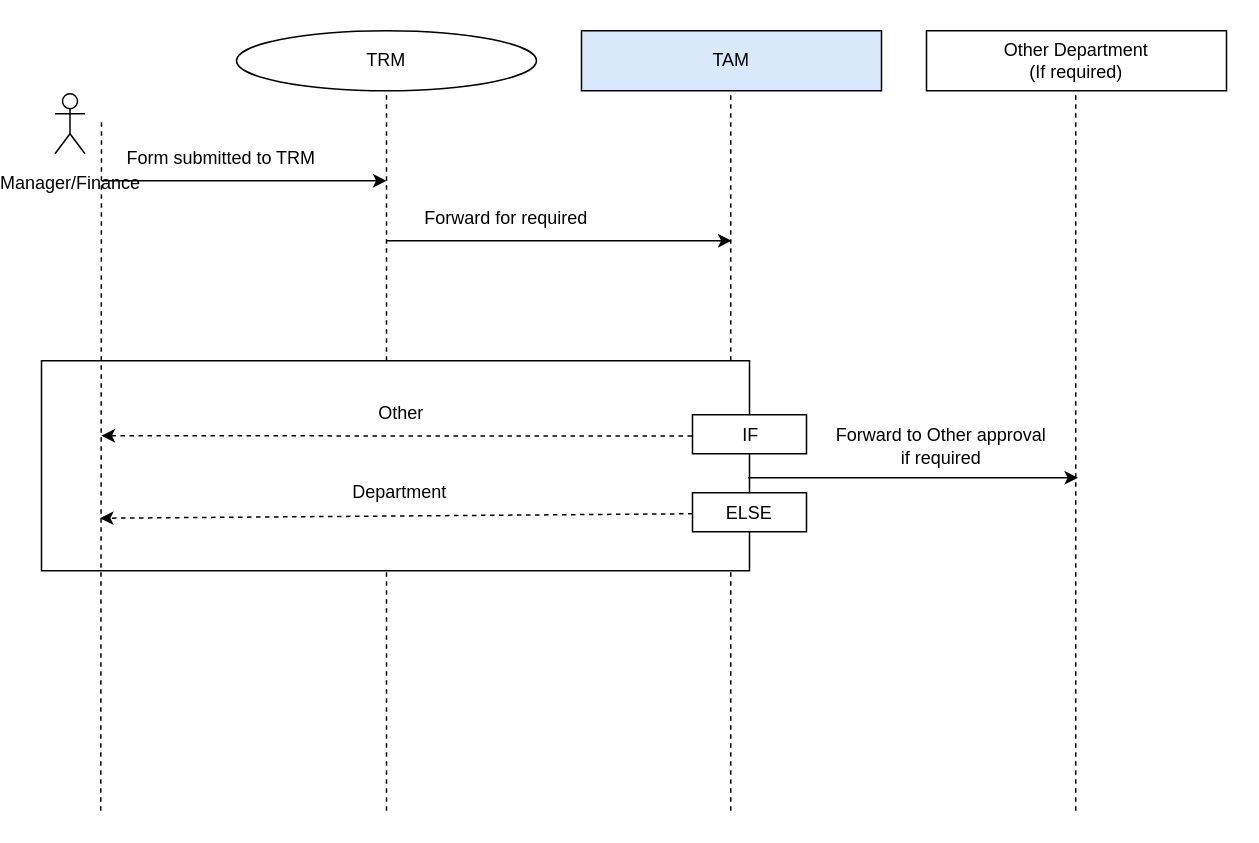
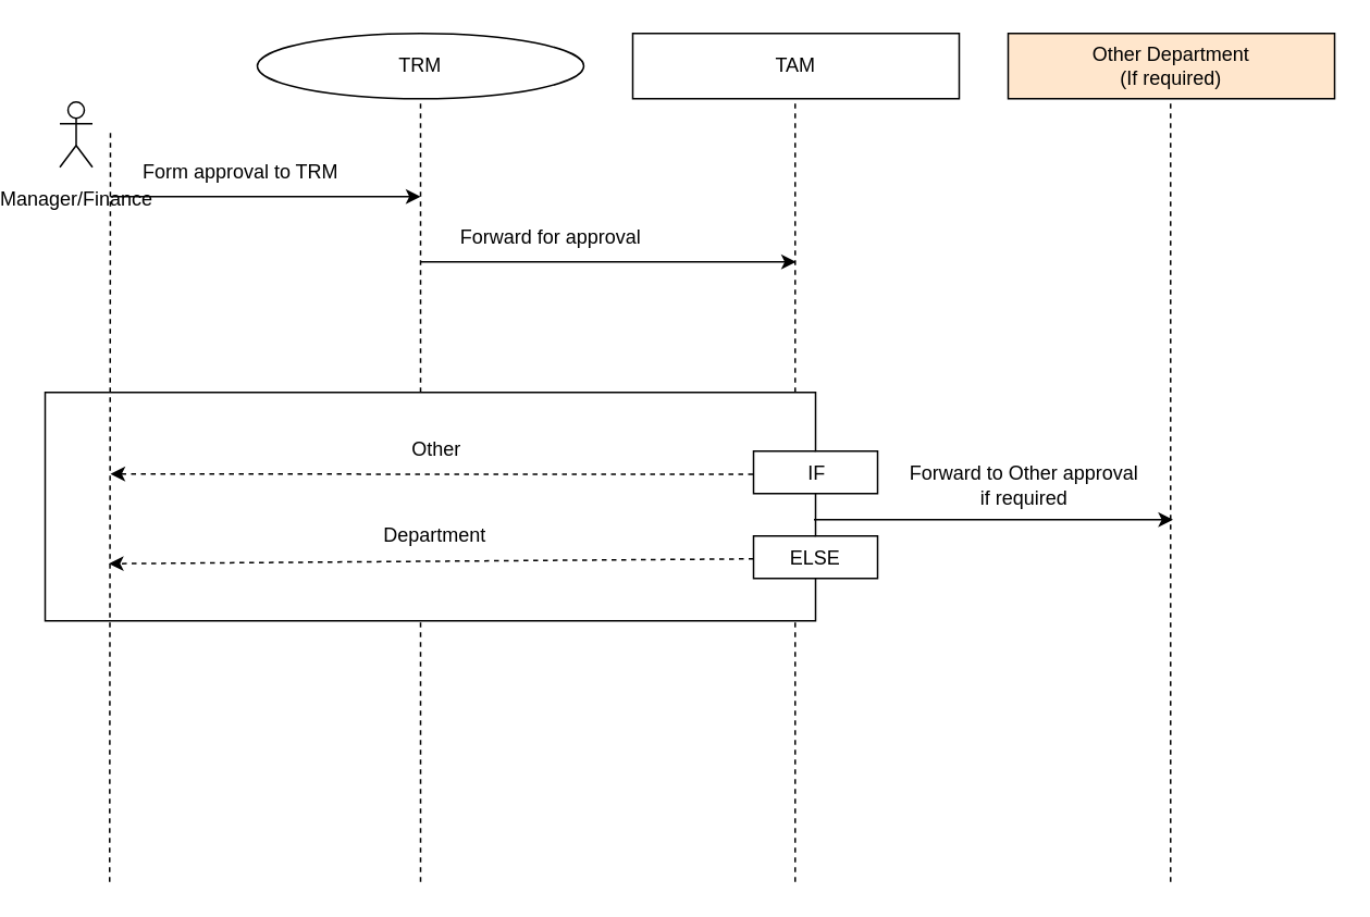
- <mxCell id="3" value="TAM" style="rounded=0;whiteSpace=wrap;html=1;fillColor=#dae8fc;" vertex="1" parent="1"><mxGeometry x="380" y="20" width="200" height="40" as="geometry" /></mxCell>
+ <mxCell id="3" value="TAM" style="rounded=0;whiteSpace=wrap;html=1;" vertex="1" parent="1"><mxGeometry x="380" y="20" width="200" height="40" as="geometry" /></mxCell>
- <mxCell id="4" value="Other Department&lt;br&gt;(If required)" style="rounded=0;whiteSpace=wrap;html=1;" vertex="1" parent="1"><mxGeometry x="610" y="20" width="200" height="40" as="geometry" /></mxCell>
+ <mxCell id="4" value="Other Department&lt;br&gt;(If required)" style="rounded=0;whiteSpace=wrap;html=1;fillColor=#ffe6cc;" vertex="1" parent="1"><mxGeometry x="610" y="20" width="200" height="40" as="geometry" /></mxCell>
- <mxCell id="10" value="Form submitted to TRM" style="text;html=1;strokeColor=none;fillColor=none;align=center;verticalAlign=middle;whiteSpace=wrap;rounded=0;" vertex="1" parent="1"><mxGeometry x="60" y="90" width="160" height="30" as="geometry" /></mxCell>
+ <mxCell id="10" value="Form approval to TRM" style="text;html=1;strokeColor=none;fillColor=none;align=center;verticalAlign=middle;whiteSpace=wrap;rounded=0;" vertex="1" parent="1"><mxGeometry x="60" y="90" width="160" height="30" as="geometry" /></mxCell>
- <mxCell id="12" value="Forward for required" style="text;html=1;strokeColor=none;fillColor=none;align=center;verticalAlign=middle;whiteSpace=wrap;rounded=0;" vertex="1" parent="1"><mxGeometry x="250" y="130" width="160" height="30" as="geometry" /></mxCell>
+ <mxCell id="12" value="Forward for approval" style="text;html=1;strokeColor=none;fillColor=none;align=center;verticalAlign=middle;whiteSpace=wrap;rounded=0;" vertex="1" parent="1"><mxGeometry x="250" y="130" width="160" height="30" as="geometry" /></mxCell>
